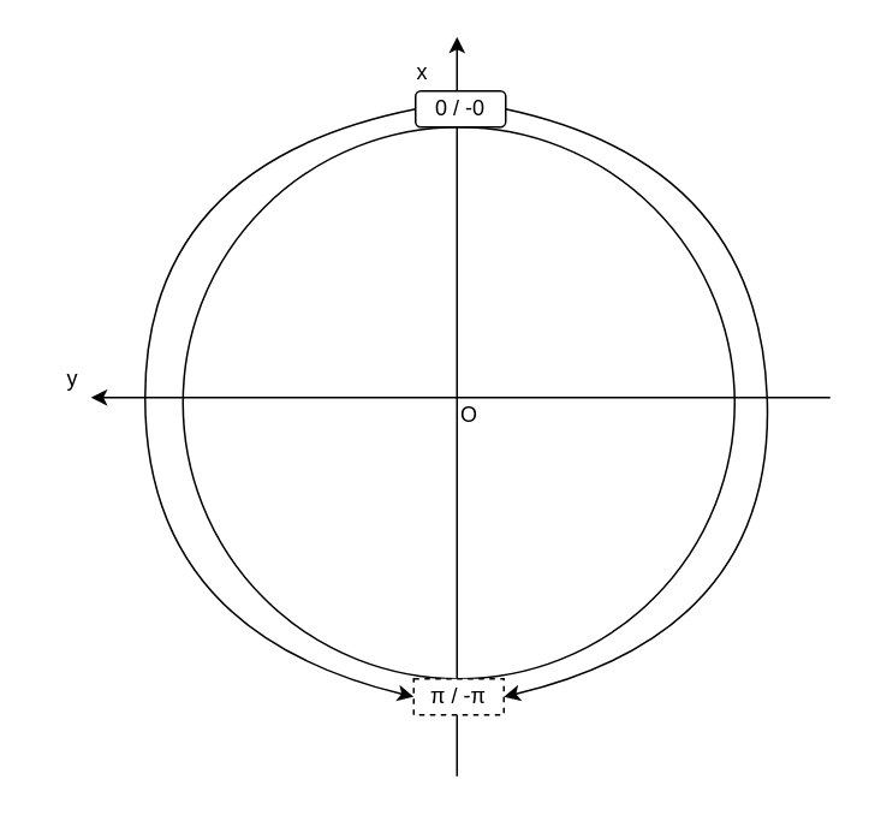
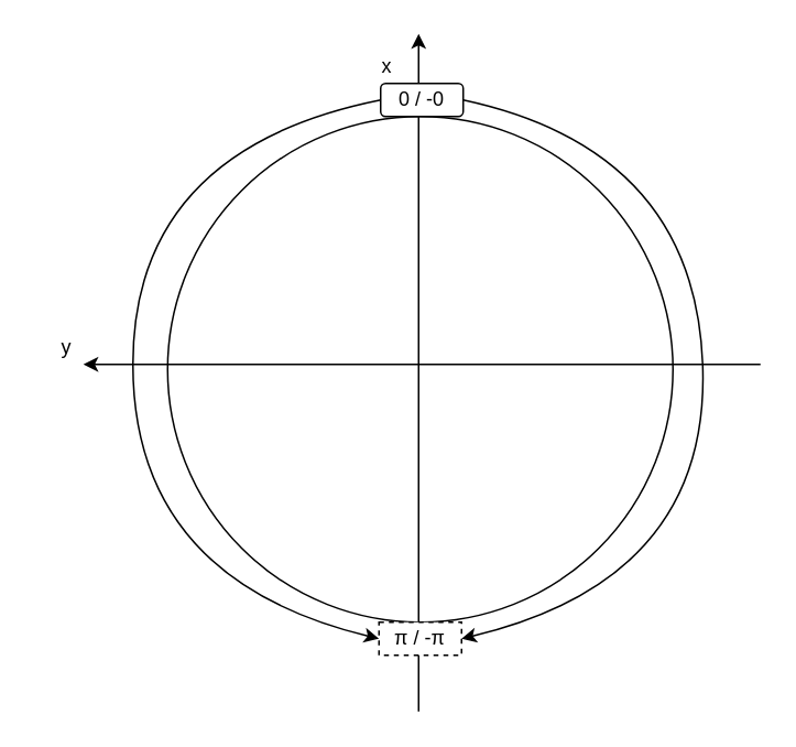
- <mxCell id="7" value="O" style="text;html=1;strokeColor=none;fillColor=none;align=center;verticalAlign=middle;whiteSpace=wrap;rounded=0;fontColor=#000000;" parent="1" vertex="1"><mxGeometry x="240" y="220" width="40" height="20" as="geometry" /></mxCell>
